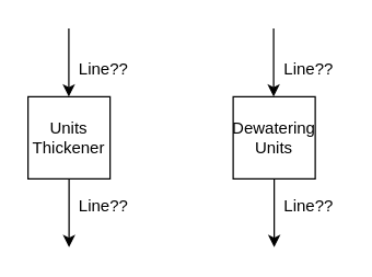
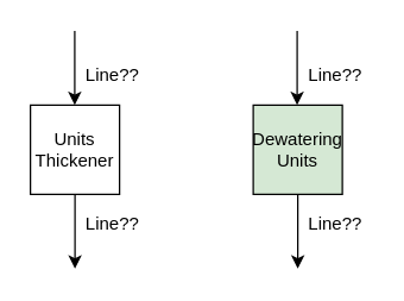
- <mxCell id="7" value="Dewatering Units" style="whiteSpace=wrap;html=1;aspect=fixed;" vertex="1" parent="1"><mxGeometry x="170" y="70" width="60" height="60" as="geometry" /></mxCell>
+ <mxCell id="7" value="Dewatering Units" style="whiteSpace=wrap;html=1;aspect=fixed;fillColor=#d5e8d4;" vertex="1" parent="1"><mxGeometry x="170" y="70" width="60" height="60" as="geometry" /></mxCell>
